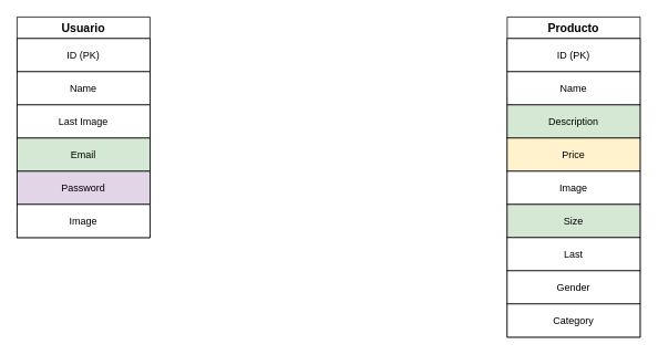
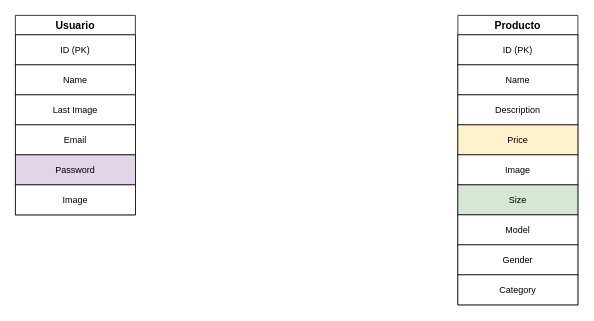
- <mxCell id="12" value="Description" style="whiteSpace=wrap;html=1;align=center;fillColor=#d5e8d4;" vertex="1" parent="9"><mxGeometry y="106" width="160" height="40" as="geometry" /></mxCell>
+ <mxCell id="12" value="Description" style="whiteSpace=wrap;html=1;align=center;" vertex="1" parent="9"><mxGeometry y="106" width="160" height="40" as="geometry" /></mxCell>
- <mxCell id="6" value="Email" style="whiteSpace=wrap;html=1;align=center;fillColor=#d5e8d4;" vertex="1" parent="2"><mxGeometry y="146" width="160" height="40" as="geometry" /></mxCell>
+ <mxCell id="6" value="Email" style="whiteSpace=wrap;html=1;align=center;" vertex="1" parent="2"><mxGeometry y="146" width="160" height="40" as="geometry" /></mxCell>
- <mxCell id="16" value="Last" style="whiteSpace=wrap;html=1;align=center;" vertex="1" parent="9"><mxGeometry y="266" width="160" height="40" as="geometry" /></mxCell>
+ <mxCell id="16" value="Model" style="whiteSpace=wrap;html=1;align=center;" vertex="1" parent="9"><mxGeometry y="266" width="160" height="40" as="geometry" /></mxCell>
